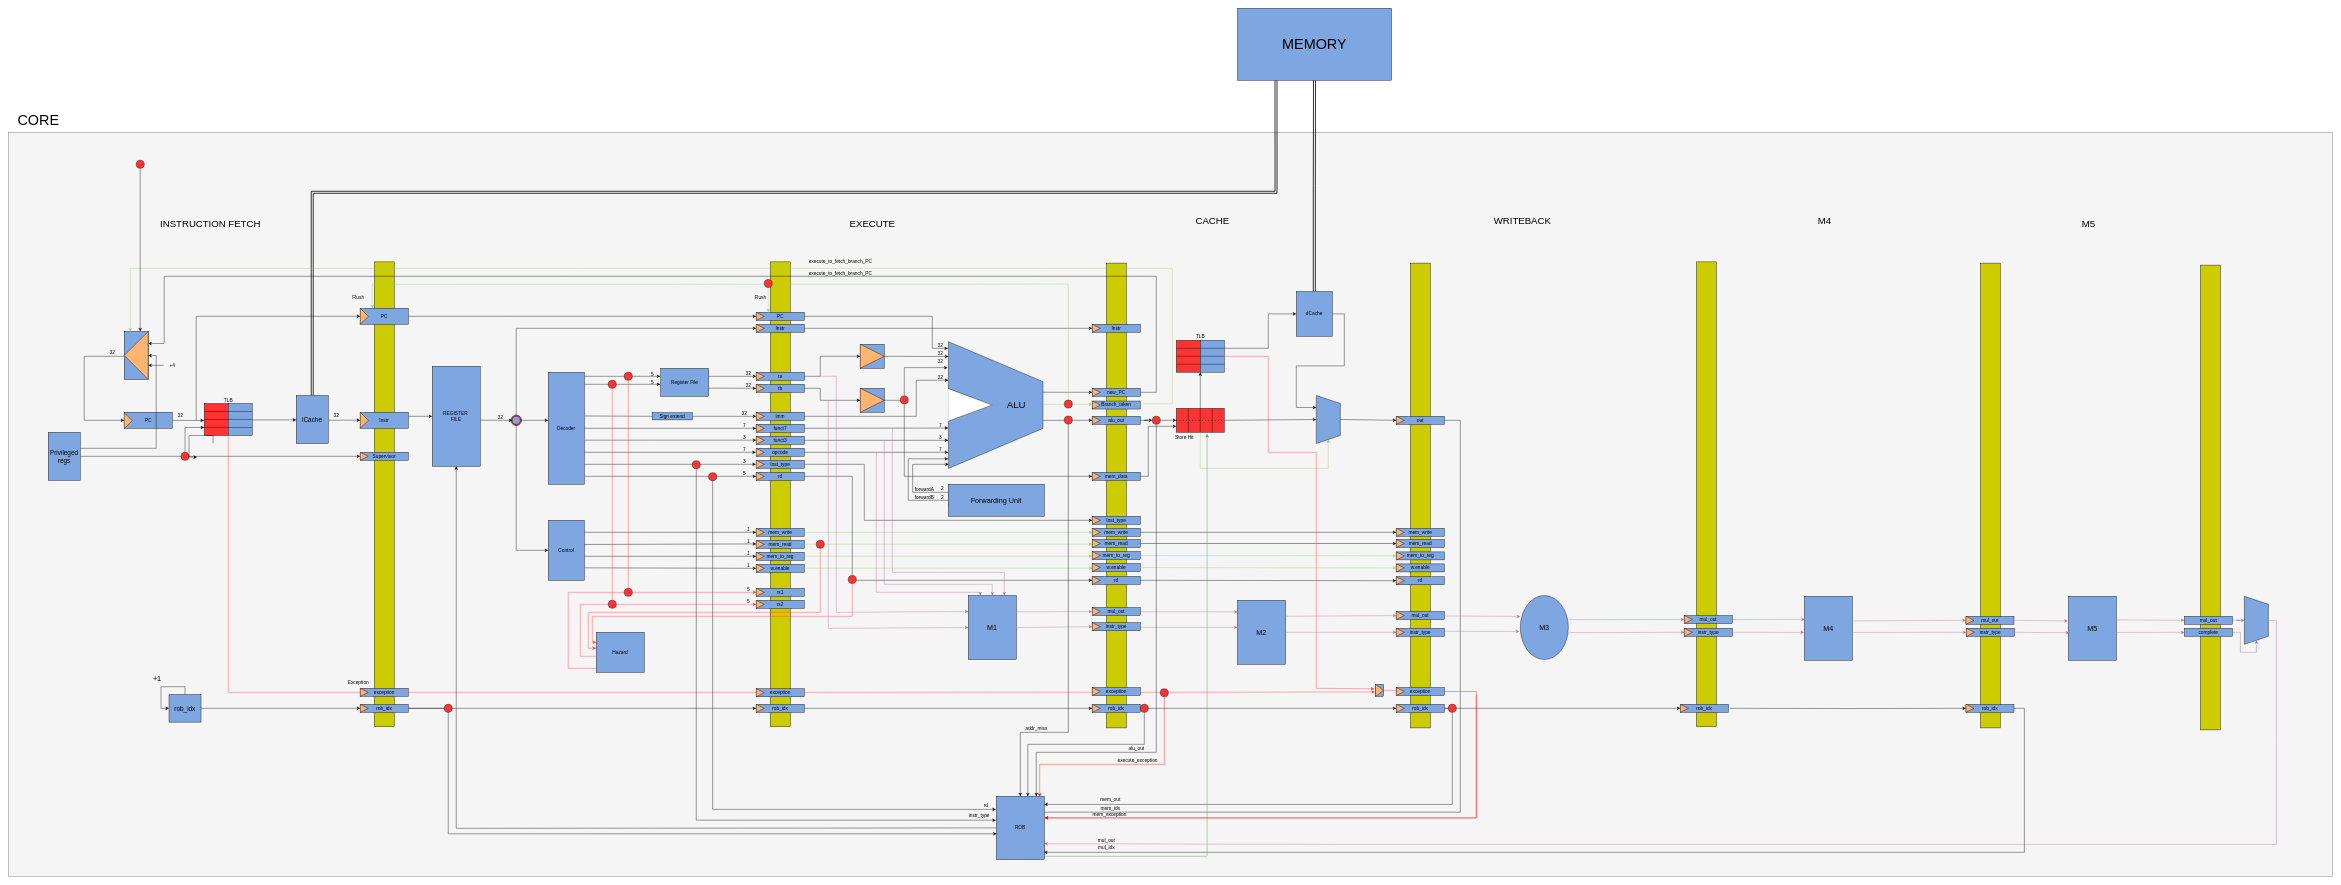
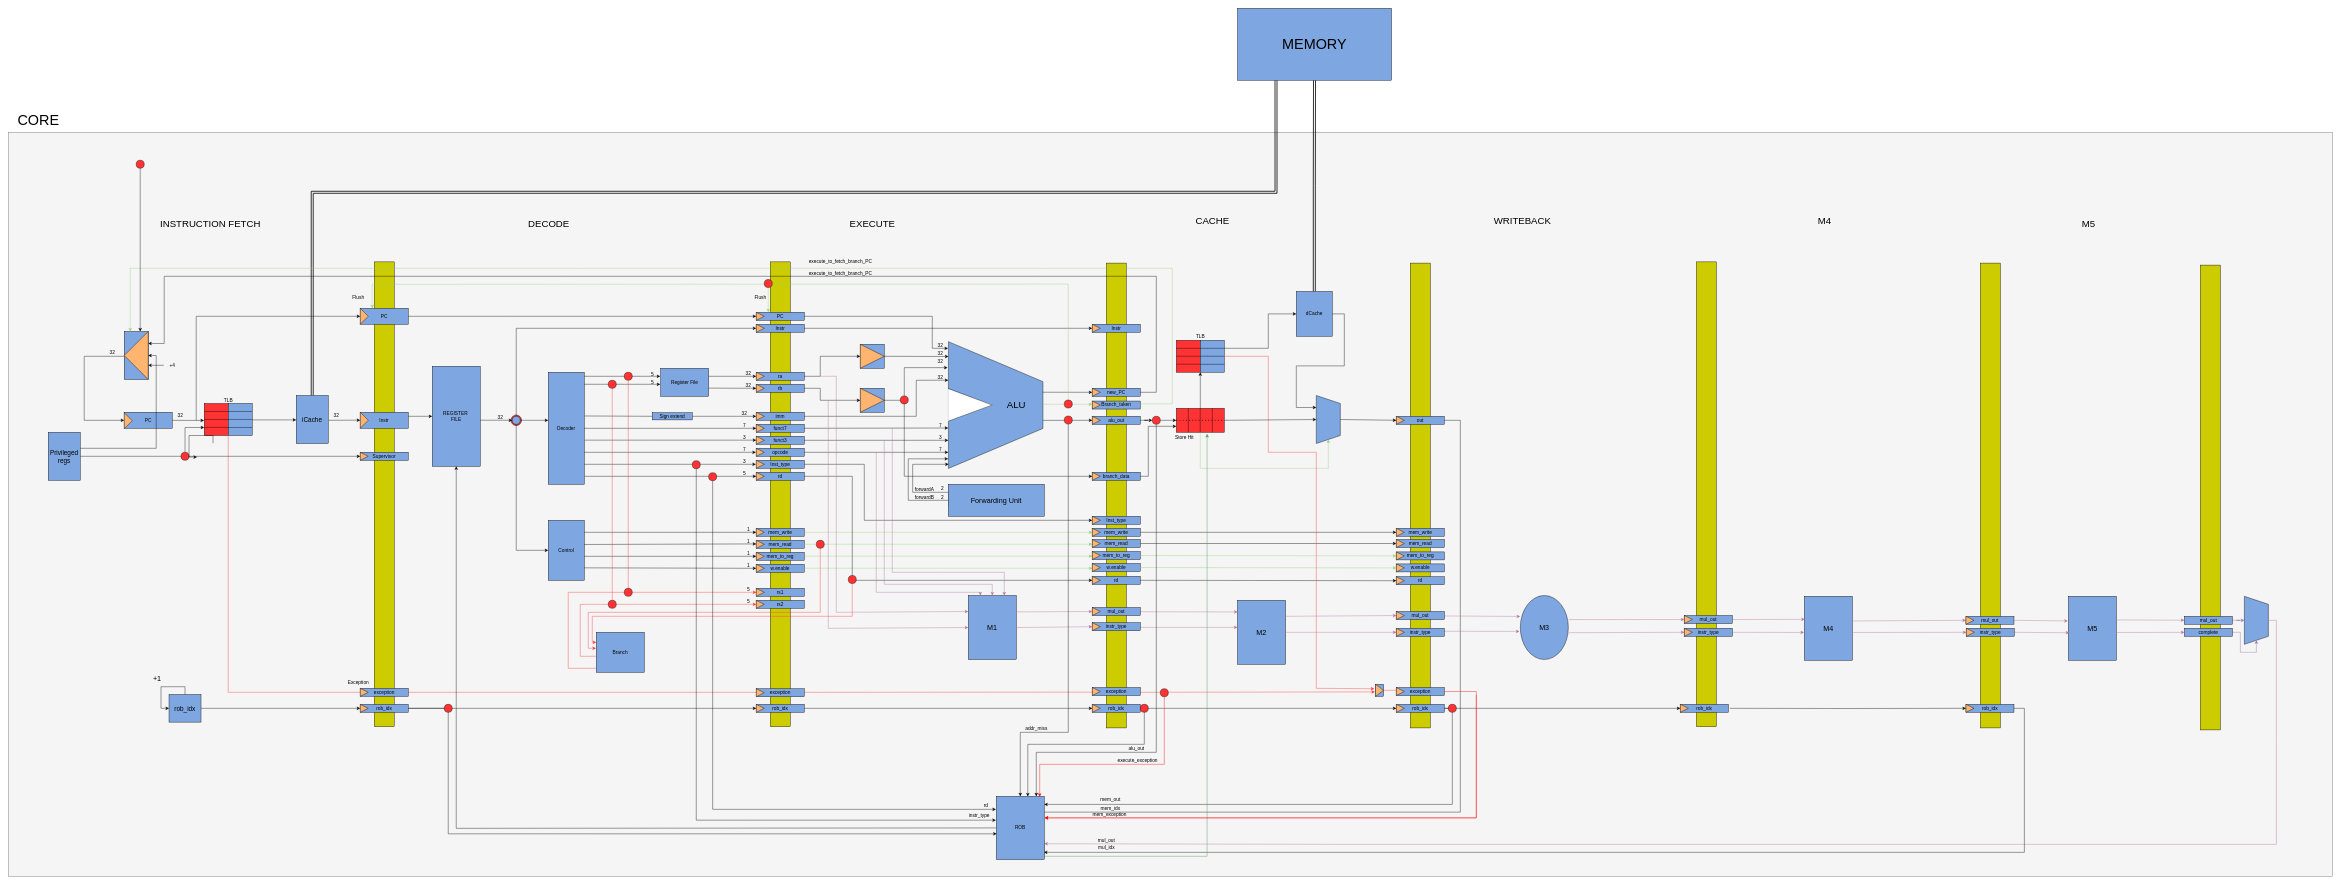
+ <mxCell id="117" value="&lt;font style=&quot;font-size: 24px;&quot;&gt;DECODE&lt;/font&gt;" style="text;html=1;align=center;verticalAlign=middle;resizable=0;points=[];autosize=1;strokeColor=none;fillColor=none;" parent="1" vertex="1"><mxGeometry x="1306" y="540" width="130" height="40" as="geometry" /></mxCell>
- <mxCell id="287" value="mem_data" style="rounded=0;whiteSpace=wrap;html=1;fillColor=#7EA6E0;" parent="1" vertex="1"><mxGeometry x="2730" y="1180" width="120" height="20" as="geometry" /></mxCell>
+ <mxCell id="287" value="branch_data" style="rounded=0;whiteSpace=wrap;html=1;fillColor=#7EA6E0;" parent="1" vertex="1"><mxGeometry x="2730" y="1180" width="120" height="20" as="geometry" /></mxCell>
- <mxCell id="102" value="Hazard" style="rounded=0;whiteSpace=wrap;html=1;fillColor=#7EA6E0;" parent="1" vertex="1"><mxGeometry x="1490" y="1580" width="120" height="100" as="geometry" /></mxCell>
+ <mxCell id="102" value="Branch" style="rounded=0;whiteSpace=wrap;html=1;fillColor=#7EA6E0;" parent="1" vertex="1"><mxGeometry x="1490" y="1580" width="120" height="100" as="geometry" /></mxCell>
